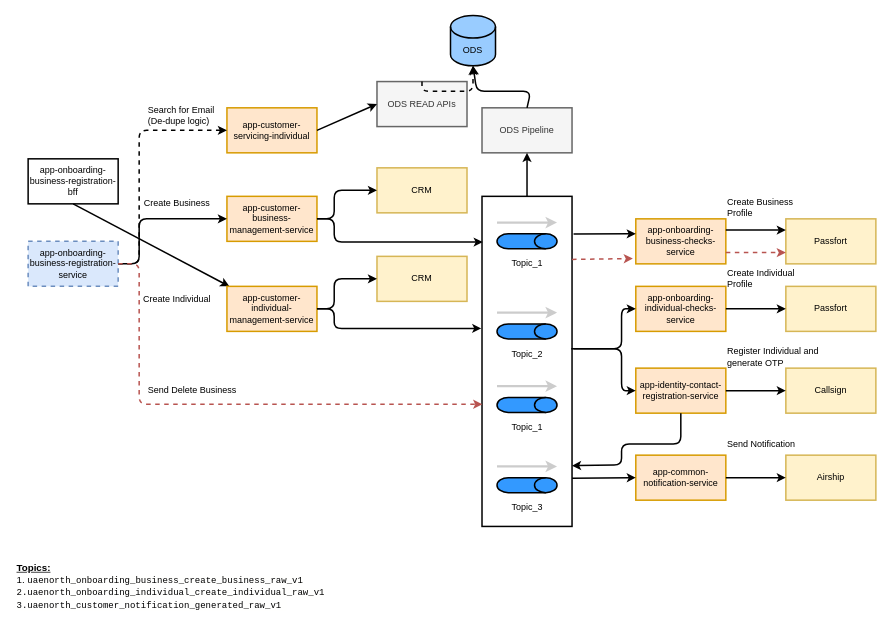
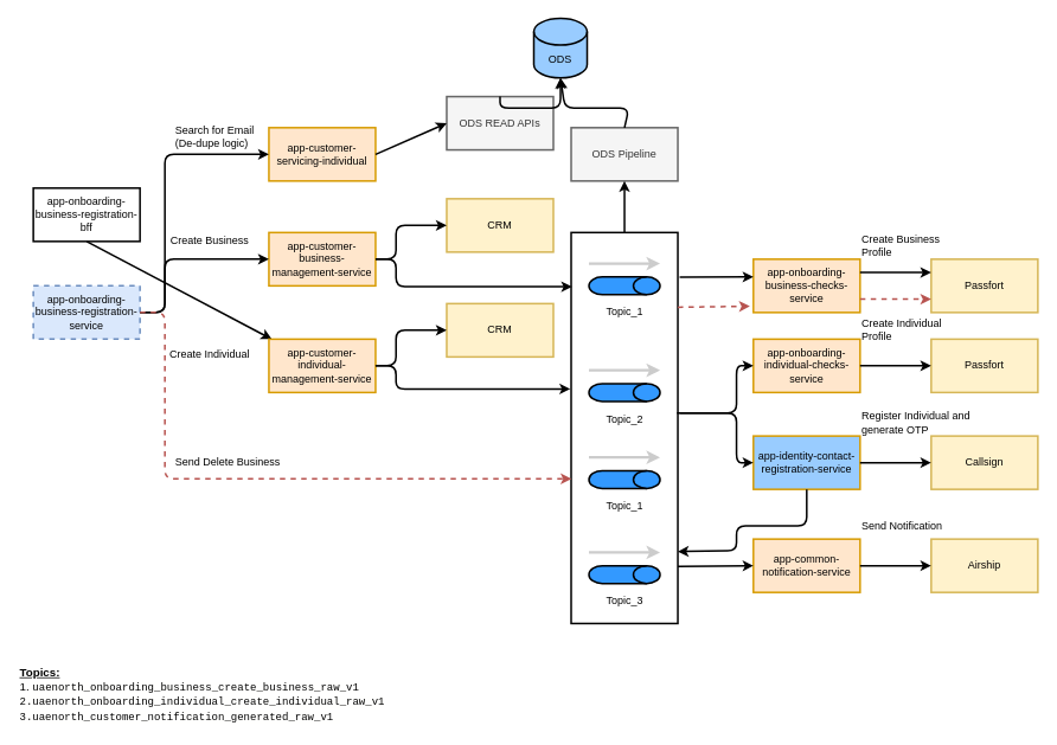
- <mxCell id="23" value="" style="endArrow=classic;html=1;fontColor=#FFFFFF;strokeWidth=2;exitX=0.5;exitY=0;exitDx=0;exitDy=0;entryX=0.5;entryY=1;entryDx=0;entryDy=0;entryPerimeter=0;dashed=1;" parent="1" source="20" target="21" edge="1"><mxGeometry width="50" height="50" relative="1" as="geometry"><mxPoint x="442" y="311" as="sourcePoint" /><mxPoint x="565" y="111" as="targetPoint" /><Array as="points"><mxPoint x="562" y="121" /><mxPoint x="630" y="121" /></Array></mxGeometry></mxCell>
+ <mxCell id="23" value="" style="endArrow=classic;html=1;fontColor=#FFFFFF;strokeWidth=2;exitX=0.5;exitY=0;exitDx=0;exitDy=0;entryX=0.5;entryY=1;entryDx=0;entryDy=0;entryPerimeter=0;" parent="1" source="20" target="21" edge="1"><mxGeometry width="50" height="50" relative="1" as="geometry"><mxPoint x="442" y="311" as="sourcePoint" /><mxPoint x="565" y="111" as="targetPoint" /><Array as="points"><mxPoint x="562" y="121" /><mxPoint x="630" y="121" /></Array></mxGeometry></mxCell>
- <mxCell id="6" value="" style="endArrow=classic;html=1;fontColor=#FFFFFF;strokeWidth=2;exitX=1;exitY=0.5;exitDx=0;exitDy=0;entryX=0;entryY=0.5;entryDx=0;entryDy=0;dashed=1;" parent="1" source="3" target="5" edge="1"><mxGeometry width="50" height="50" relative="1" as="geometry"><mxPoint x="135" y="313" as="sourcePoint" /><mxPoint x="165" y="313" as="targetPoint" /><Array as="points"><mxPoint x="185" y="351" /><mxPoint x="185" y="173" /></Array></mxGeometry></mxCell>
+ <mxCell id="6" value="" style="endArrow=classic;html=1;fontColor=#FFFFFF;strokeWidth=2;exitX=1;exitY=0.5;exitDx=0;exitDy=0;entryX=0;entryY=0.5;entryDx=0;entryDy=0;" parent="1" source="3" target="5" edge="1"><mxGeometry width="50" height="50" relative="1" as="geometry"><mxPoint x="135" y="313" as="sourcePoint" /><mxPoint x="165" y="313" as="targetPoint" /><Array as="points"><mxPoint x="185" y="351" /><mxPoint x="185" y="173" /></Array></mxGeometry></mxCell>
- <mxCell id="33" value="app-identity-contact-registration-service" style="rounded=0;whiteSpace=wrap;html=1;strokeWidth=2;fillColor=#ffe6cc;strokeColor=#d79b00;" parent="1" vertex="1"><mxGeometry x="847" y="490" width="120" height="60" as="geometry" /></mxCell>
+ <mxCell id="33" value="app-identity-contact-registration-service" style="rounded=0;whiteSpace=wrap;html=1;strokeWidth=2;fillColor=#99ccff;strokeColor=#d79b00;" parent="1" vertex="1"><mxGeometry x="847" y="490" width="120" height="60" as="geometry" /></mxCell>
